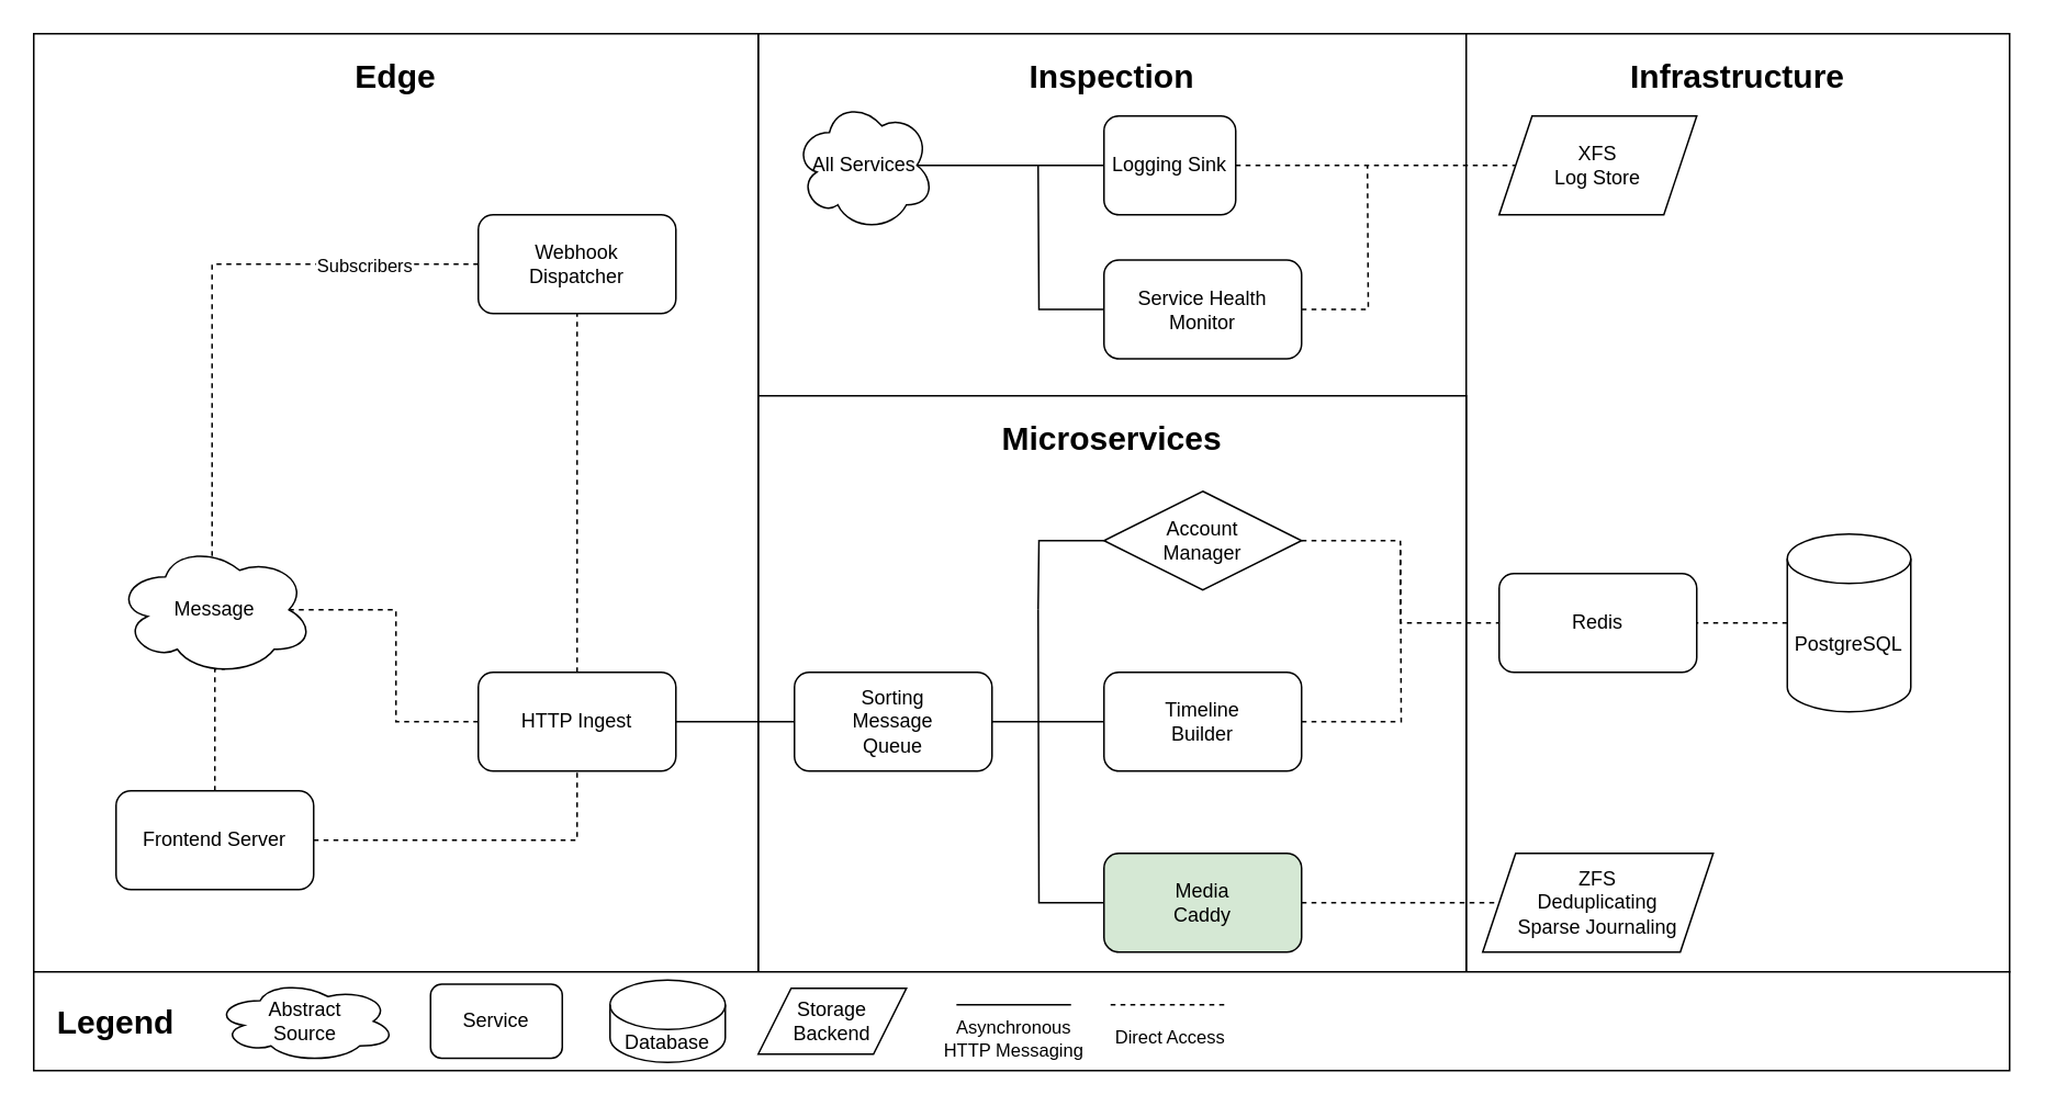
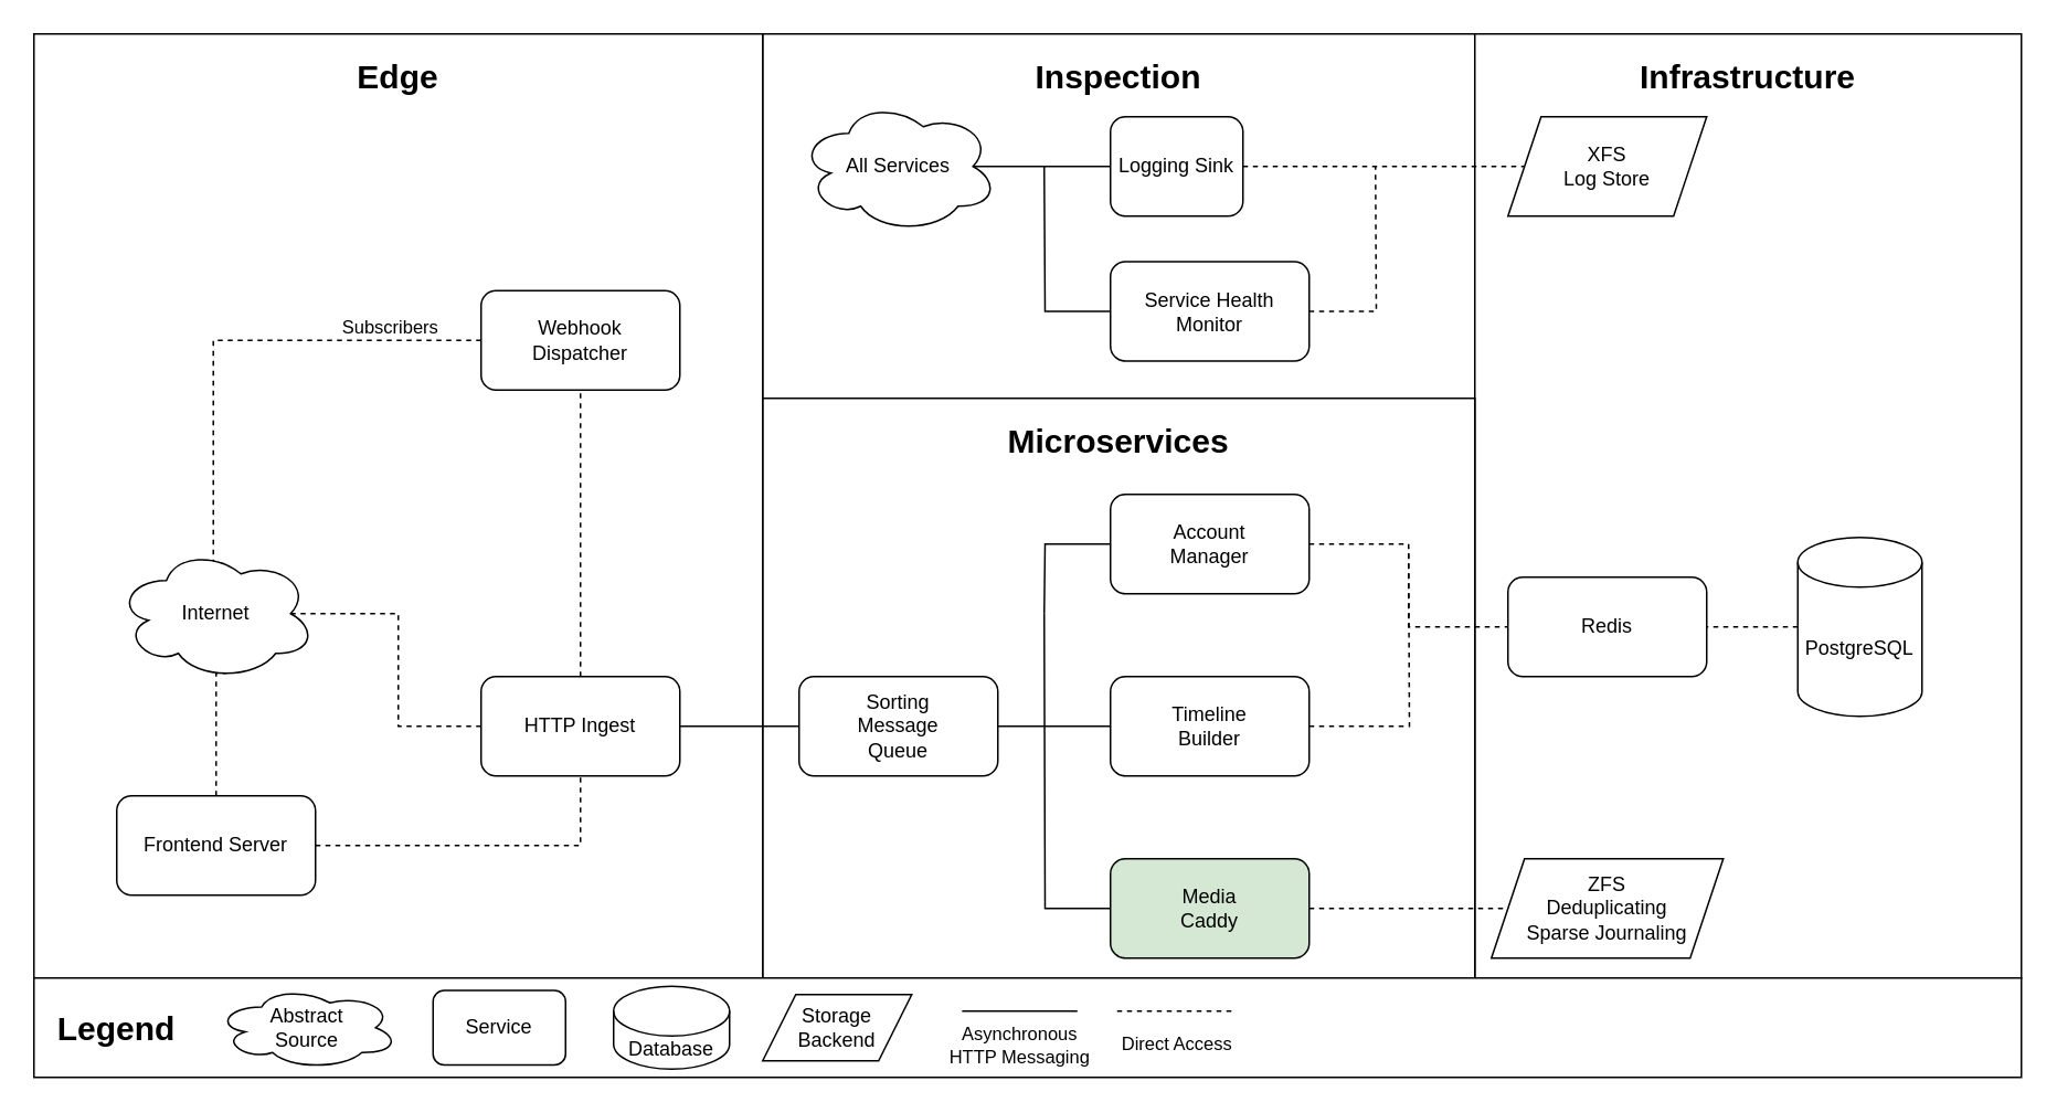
- <mxCell id="39" value="All Services" style="ellipse;shape=cloud;whiteSpace=wrap;html=1;" vertex="1" parent="1"><mxGeometry x="482" y="60" width="85" height="80" as="geometry" /></mxCell>
+ <mxCell id="39" value="All Services" style="ellipse;shape=cloud;whiteSpace=wrap;html=1;" vertex="1" parent="1"><mxGeometry x="482" y="60" width="120" height="80" as="geometry" /></mxCell>
- <mxCell id="8" value="Webhook&lt;br&gt;Dispatcher" style="rounded=1;whiteSpace=wrap;html=1;" vertex="1" parent="1"><mxGeometry x="290" y="130" width="120" height="60" as="geometry" /></mxCell>
+ <mxCell id="8" value="Webhook&lt;br&gt;Dispatcher" style="rounded=1;whiteSpace=wrap;html=1;" vertex="1" parent="1"><mxGeometry x="290" y="175" width="120" height="60" as="geometry" /></mxCell>
- <mxCell id="21" value="Account&lt;br&gt;Manager" style="rhombus;whiteSpace=wrap;html=1;" vertex="1" parent="1"><mxGeometry x="670" y="298" width="120" height="60" as="geometry" /></mxCell>
+ <mxCell id="21" value="Account&lt;br&gt;Manager" style="rounded=1;whiteSpace=wrap;html=1;" vertex="1" parent="1"><mxGeometry x="670" y="298" width="120" height="60" as="geometry" /></mxCell>
- <mxCell id="9" value="Message" style="ellipse;shape=cloud;whiteSpace=wrap;html=1;" vertex="1" parent="1"><mxGeometry x="70" y="330" width="120" height="80" as="geometry" /></mxCell>
+ <mxCell id="9" value="Internet" style="ellipse;shape=cloud;whiteSpace=wrap;html=1;" vertex="1" parent="1"><mxGeometry x="70" y="330" width="120" height="80" as="geometry" /></mxCell>
